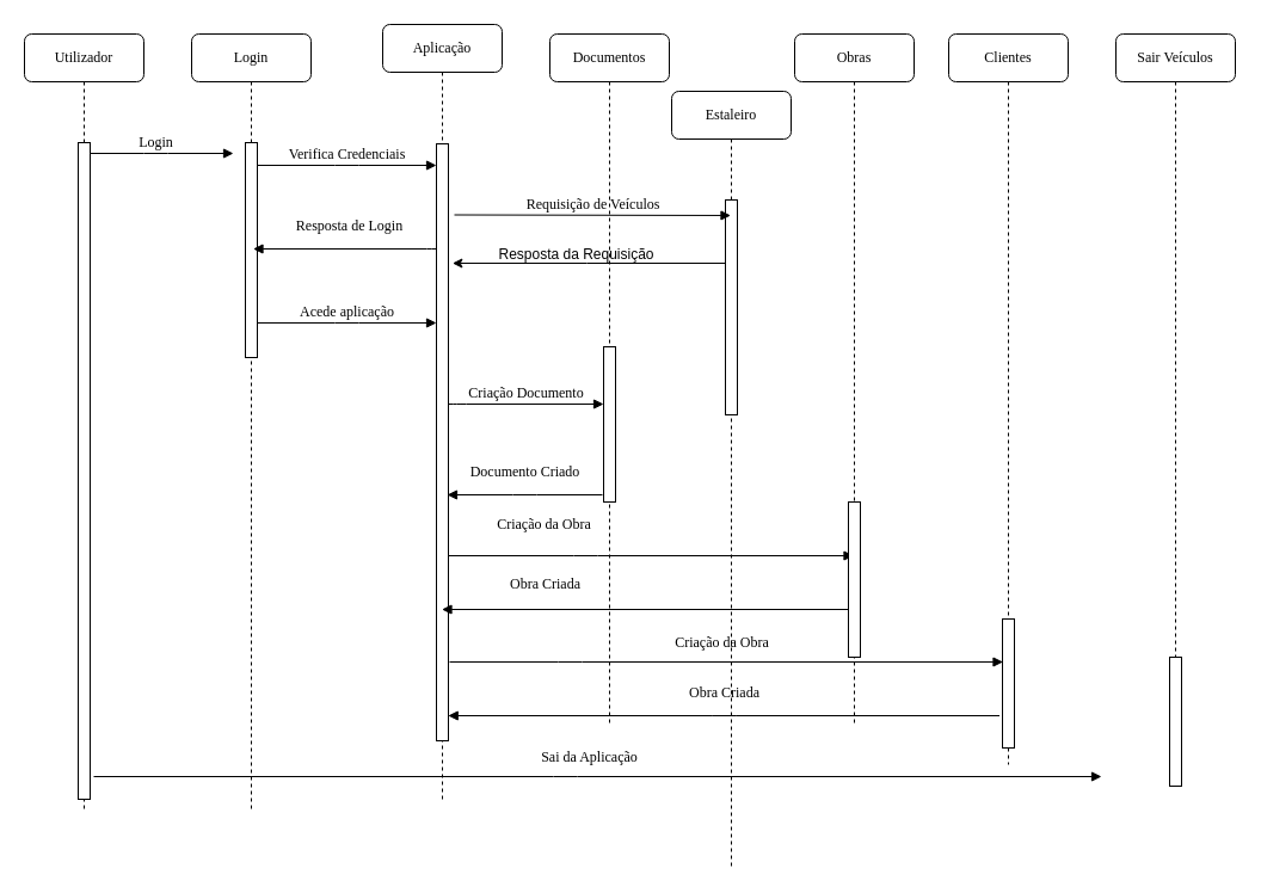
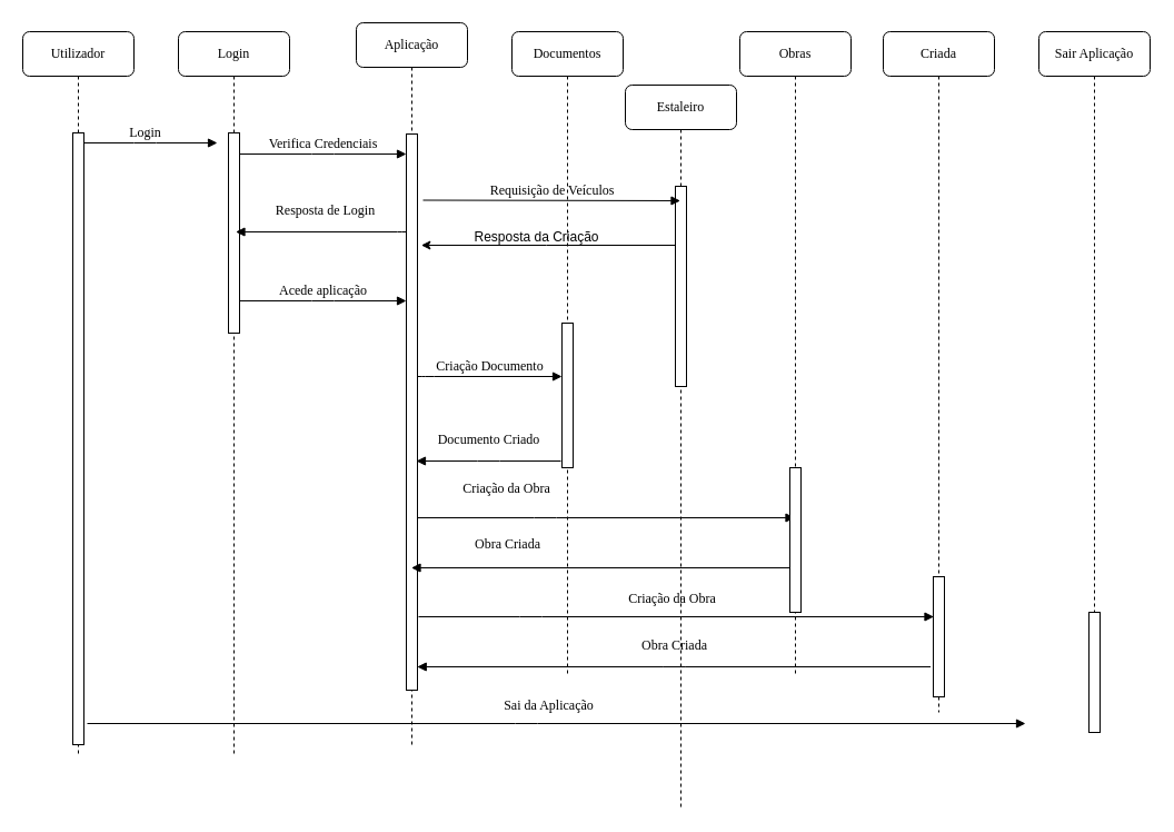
- <mxCell id="17" value="Clientes" style="shape=umlLifeline;perimeter=lifelinePerimeter;whiteSpace=wrap;html=1;container=1;collapsible=0;recursiveResize=0;outlineConnect=0;rounded=1;shadow=0;comic=0;labelBackgroundColor=none;strokeWidth=1;fontFamily=Verdana;fontSize=12;align=center;" parent="1" vertex="1"><mxGeometry x="794" y="28" width="100" height="612" as="geometry" /></mxCell>
+ <mxCell id="17" value="Criada" style="shape=umlLifeline;perimeter=lifelinePerimeter;whiteSpace=wrap;html=1;container=1;collapsible=0;recursiveResize=0;outlineConnect=0;rounded=1;shadow=0;comic=0;labelBackgroundColor=none;strokeWidth=1;fontFamily=Verdana;fontSize=12;align=center;" parent="1" vertex="1"><mxGeometry x="794" y="28" width="100" height="612" as="geometry" /></mxCell>
- <mxCell id="19" value="Sair Veículos" style="shape=umlLifeline;perimeter=lifelinePerimeter;whiteSpace=wrap;html=1;container=1;collapsible=0;recursiveResize=0;outlineConnect=0;rounded=1;shadow=0;comic=0;labelBackgroundColor=none;strokeWidth=1;fontFamily=Verdana;fontSize=12;align=center;" parent="1" vertex="1"><mxGeometry x="934" y="28" width="100" height="612" as="geometry" /></mxCell>
+ <mxCell id="19" value="Sair Aplicação" style="shape=umlLifeline;perimeter=lifelinePerimeter;whiteSpace=wrap;html=1;container=1;collapsible=0;recursiveResize=0;outlineConnect=0;rounded=1;shadow=0;comic=0;labelBackgroundColor=none;strokeWidth=1;fontFamily=Verdana;fontSize=12;align=center;" parent="1" vertex="1"><mxGeometry x="934" y="28" width="100" height="612" as="geometry" /></mxCell>
- <mxCell id="31" value="Resposta da Requisição" style="text;html=1;align=center;verticalAlign=middle;resizable=0;points=[];autosize=1;strokeColor=none;fillColor=none;" vertex="1" parent="1"><mxGeometry x="407" y="198" width="150" height="30" as="geometry" /></mxCell>
+ <mxCell id="31" value="Resposta da Criação" style="text;html=1;align=center;verticalAlign=middle;resizable=0;points=[];autosize=1;strokeColor=none;fillColor=none;" vertex="1" parent="1"><mxGeometry x="407" y="198" width="150" height="30" as="geometry" /></mxCell>
